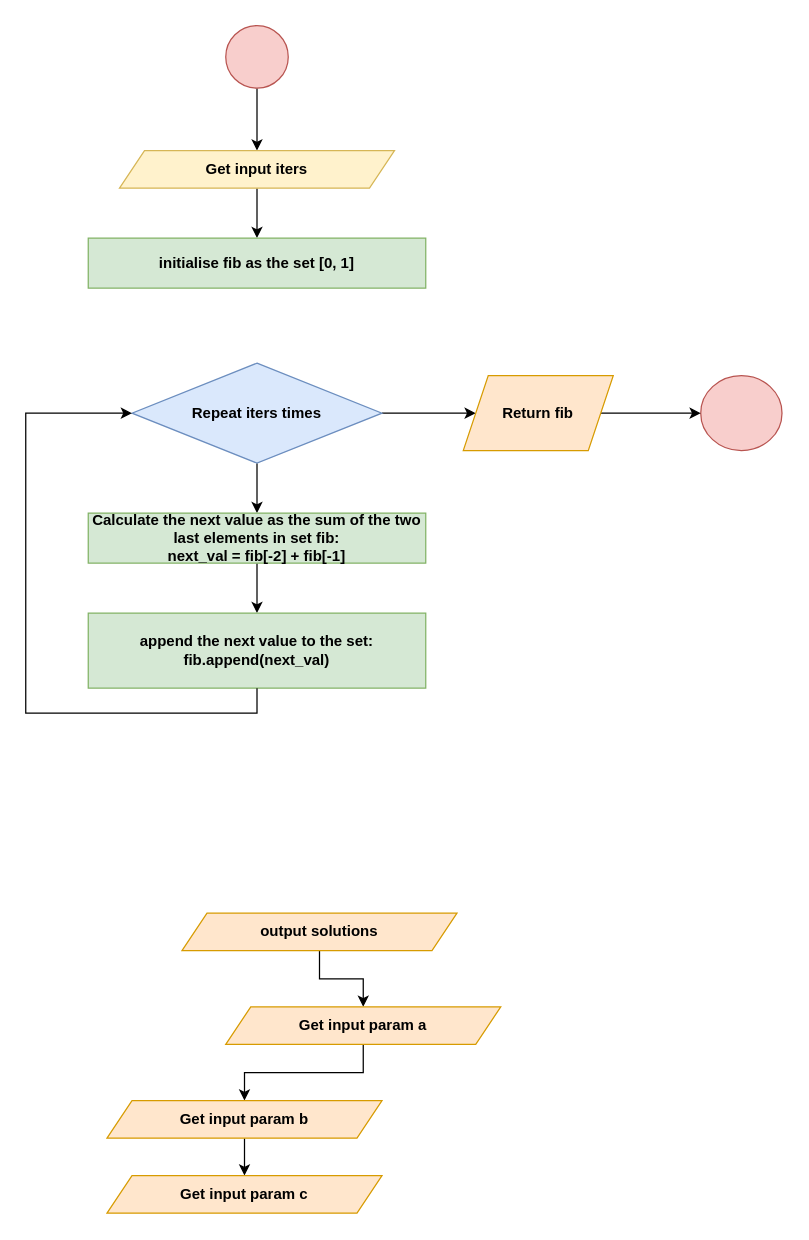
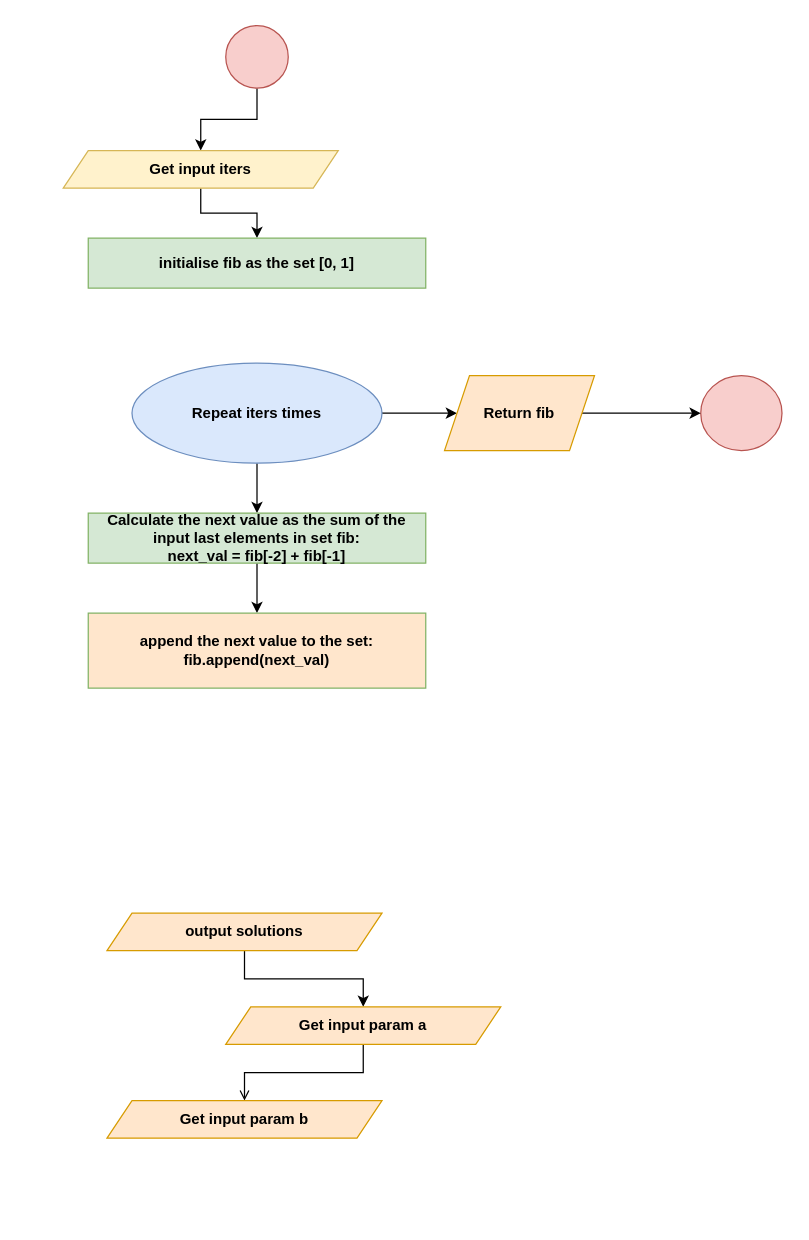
- <mxCell id="5" value="Get input iters" style="shape=parallelogram;perimeter=parallelogramPerimeter;whiteSpace=wrap;html=1;fixedSize=1;fillColor=#fff2cc;strokeColor=#d6b656;fontStyle=1" parent="1" vertex="1"><mxGeometry x="95" y="120" width="220" height="30" as="geometry" /></mxCell>
+ <mxCell id="5" value="Get input iters" style="shape=parallelogram;perimeter=parallelogramPerimeter;whiteSpace=wrap;html=1;fixedSize=1;fillColor=#fff2cc;strokeColor=#d6b656;fontStyle=1" parent="1" vertex="1"><mxGeometry x="50" y="120" width="220" height="30" as="geometry" /></mxCell>
- <mxCell id="8" value="Repeat iters times" style="rhombus;whiteSpace=wrap;html=1;fillColor=#dae8fc;strokeColor=#6c8ebf;fontStyle=1" parent="1" vertex="1"><mxGeometry x="105" y="290" width="200" height="80" as="geometry" /></mxCell>
+ <mxCell id="8" value="Repeat iters times" style="ellipse;whiteSpace=wrap;html=1;fillColor=#dae8fc;strokeColor=#6c8ebf;fontStyle=1;" parent="1" vertex="1"><mxGeometry x="105" y="290" width="200" height="80" as="geometry" /></mxCell>
- <mxCell id="23" value="Return fib" style="shape=parallelogram;perimeter=parallelogramPerimeter;whiteSpace=wrap;html=1;fixedSize=1;fontStyle=1;strokeColor=#d79b00;fillColor=#ffe6cc;" vertex="1" parent="1"><mxGeometry x="370" y="300" width="120" height="60" as="geometry" /></mxCell>
+ <mxCell id="23" value="Return fib" style="shape=parallelogram;perimeter=parallelogramPerimeter;whiteSpace=wrap;html=1;fixedSize=1;fontStyle=1;strokeColor=#d79b00;fillColor=#ffe6cc;" vertex="1" parent="1"><mxGeometry x="355" y="300" width="120" height="60" as="geometry" /></mxCell>
- <mxCell id="10" value="Calculate the next value as the sum of the two last elements in set fib:&lt;br&gt;next_val = fib[-2] + fib[-1]" style="rounded=0;whiteSpace=wrap;html=1;fillColor=#d5e8d4;strokeColor=#82b366;fontStyle=1" parent="1" vertex="1"><mxGeometry x="70" y="410" width="270" height="40" as="geometry" /></mxCell>
+ <mxCell id="10" value="Calculate the next value as the sum of the input last elements in set fib:&lt;br&gt;next_val = fib[-2] + fib[-1]" style="rounded=0;whiteSpace=wrap;html=1;fillColor=#d5e8d4;strokeColor=#82b366;fontStyle=1" parent="1" vertex="1"><mxGeometry x="70" y="410" width="270" height="40" as="geometry" /></mxCell>
- <mxCell id="19" value="" style="endArrow=classic;html=1;rounded=0;exitX=0.5;exitY=1;exitDx=0;exitDy=0;entryX=0;entryY=0.5;entryDx=0;entryDy=0;edgeStyle=orthogonalEdgeStyle;" parent="1" source="11" target="8" edge="1"><mxGeometry width="50" height="50" relative="1" as="geometry"><mxPoint x="320" y="800" as="sourcePoint" /><mxPoint x="50" y="610" as="targetPoint" /><Array as="points"><mxPoint x="205" y="570" /><mxPoint x="20" y="570" /><mxPoint x="20" y="330" /></Array></mxGeometry></mxCell>
- <mxCell id="11" value="append the next value to the set:&lt;br&gt;fib.append(next_val)" style="rounded=0;whiteSpace=wrap;html=1;fillColor=#d5e8d4;strokeColor=#82b366;fontStyle=1" parent="1" vertex="1"><mxGeometry x="70" y="490" width="270" height="60" as="geometry" /></mxCell>
+ <mxCell id="11" value="append the next value to the set:&lt;br&gt;fib.append(next_val)" style="rounded=0;whiteSpace=wrap;html=1;fillColor=#ffe6cc;strokeColor=#82b366;fontStyle=1;" parent="1" vertex="1"><mxGeometry x="70" y="490" width="270" height="60" as="geometry" /></mxCell>
- <mxCell id="13" value="output solutions" style="shape=parallelogram;perimeter=parallelogramPerimeter;whiteSpace=wrap;html=1;fixedSize=1;fillColor=#ffe6cc;strokeColor=#d79b00;fontStyle=1" parent="1" vertex="1"><mxGeometry x="145" y="730" width="220" height="30" as="geometry" /></mxCell>
+ <mxCell id="13" value="output solutions" style="shape=parallelogram;perimeter=parallelogramPerimeter;whiteSpace=wrap;html=1;fixedSize=1;fillColor=#ffe6cc;strokeColor=#d79b00;fontStyle=1" parent="1" vertex="1"><mxGeometry x="85" y="730" width="220" height="30" as="geometry" /></mxCell>
- <mxCell id="14" value="" style="edgeStyle=orthogonalEdgeStyle;rounded=0;orthogonalLoop=1;jettySize=auto;html=1;entryX=0.5;entryY=0;entryDx=0;entryDy=0;" parent="1" source="15" target="17" edge="1"><mxGeometry relative="1" as="geometry"><mxPoint x="195" y="890" as="targetPoint" /></mxGeometry></mxCell>
+ <mxCell id="14" value="" style="edgeStyle=orthogonalEdgeStyle;rounded=0;orthogonalLoop=1;jettySize=auto;html=1;entryX=0.5;entryY=0;entryDx=0;entryDy=0;endArrow=open;" parent="1" source="15" target="17" edge="1"><mxGeometry relative="1" as="geometry"><mxPoint x="195" y="890" as="targetPoint" /></mxGeometry></mxCell>
- <mxCell id="16" value="" style="edgeStyle=orthogonalEdgeStyle;rounded=0;orthogonalLoop=1;jettySize=auto;html=1;entryX=0.5;entryY=0;entryDx=0;entryDy=0;" parent="1" source="17" target="18" edge="1"><mxGeometry relative="1" as="geometry" /></mxCell>
- <mxCell id="18" value="Get input param c" style="shape=parallelogram;perimeter=parallelogramPerimeter;whiteSpace=wrap;html=1;fixedSize=1;fillColor=#ffe6cc;strokeColor=#d79b00;fontStyle=1" parent="1" vertex="1"><mxGeometry x="85" y="940" width="220" height="30" as="geometry" /></mxCell>
